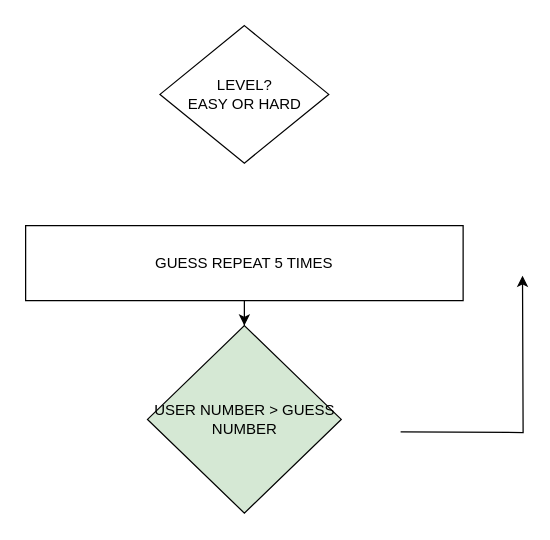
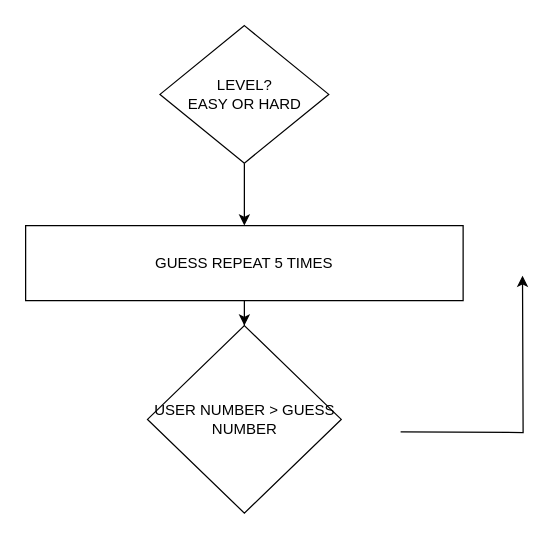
+ <mxCell id="2" value="" style="edgeStyle=orthogonalEdgeStyle;rounded=0;orthogonalLoop=1;jettySize=auto;html=1;" edge="1" parent="1" source="3" target="5"><mxGeometry relative="1" as="geometry" /></mxCell>
- <mxCell id="7" value="USER NUMBER &amp;gt; GUESS NUMBER" style="rhombus;whiteSpace=wrap;html=1;rounded=0;fillColor=#d5e8d4;" vertex="1" parent="1"><mxGeometry x="117.5" y="260" width="155" height="150" as="geometry" /></mxCell>
+ <mxCell id="7" value="USER NUMBER &amp;gt; GUESS NUMBER" style="rhombus;whiteSpace=wrap;html=1;rounded=0;" vertex="1" parent="1"><mxGeometry x="117.5" y="260" width="155" height="150" as="geometry" /></mxCell>
